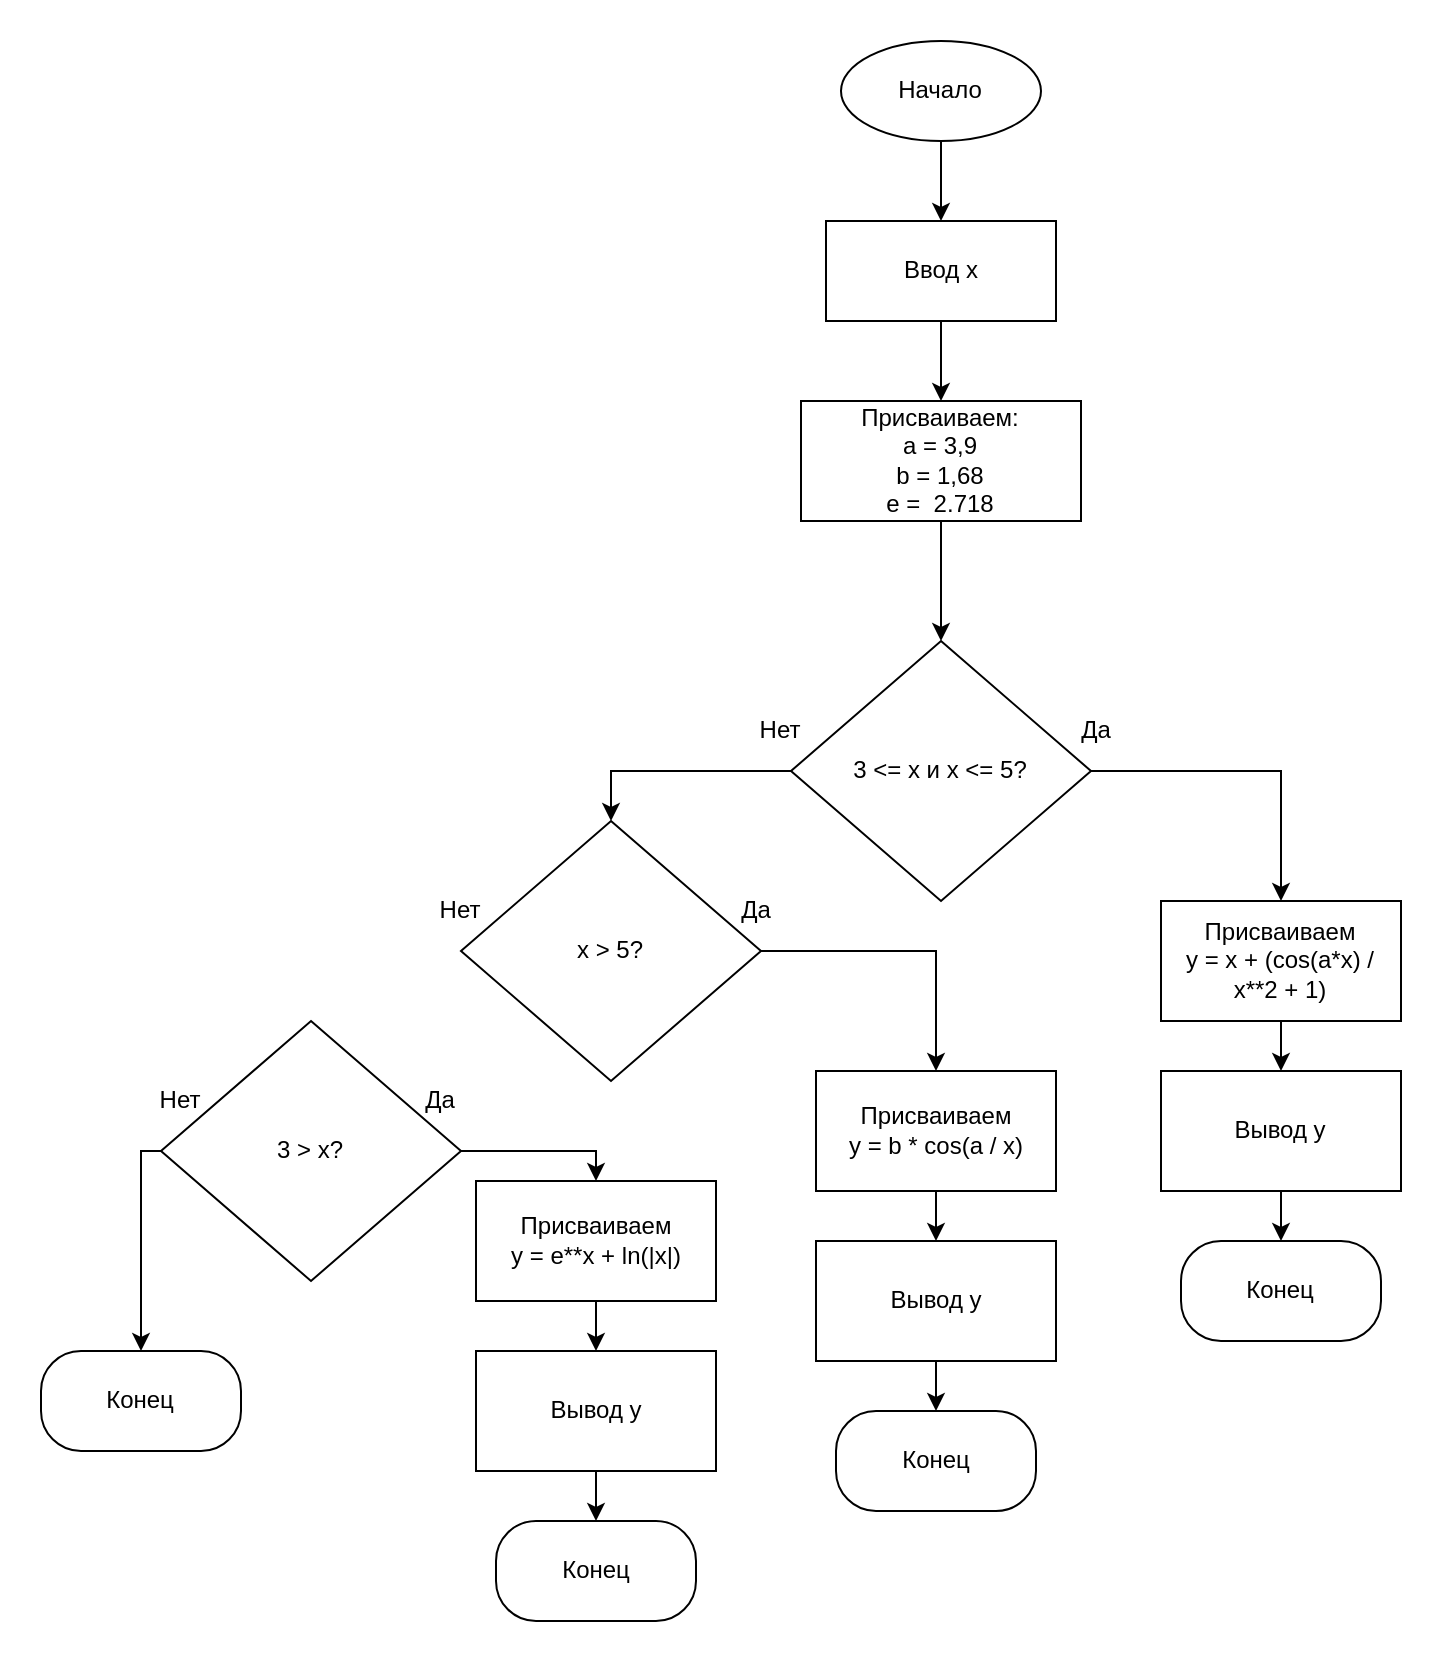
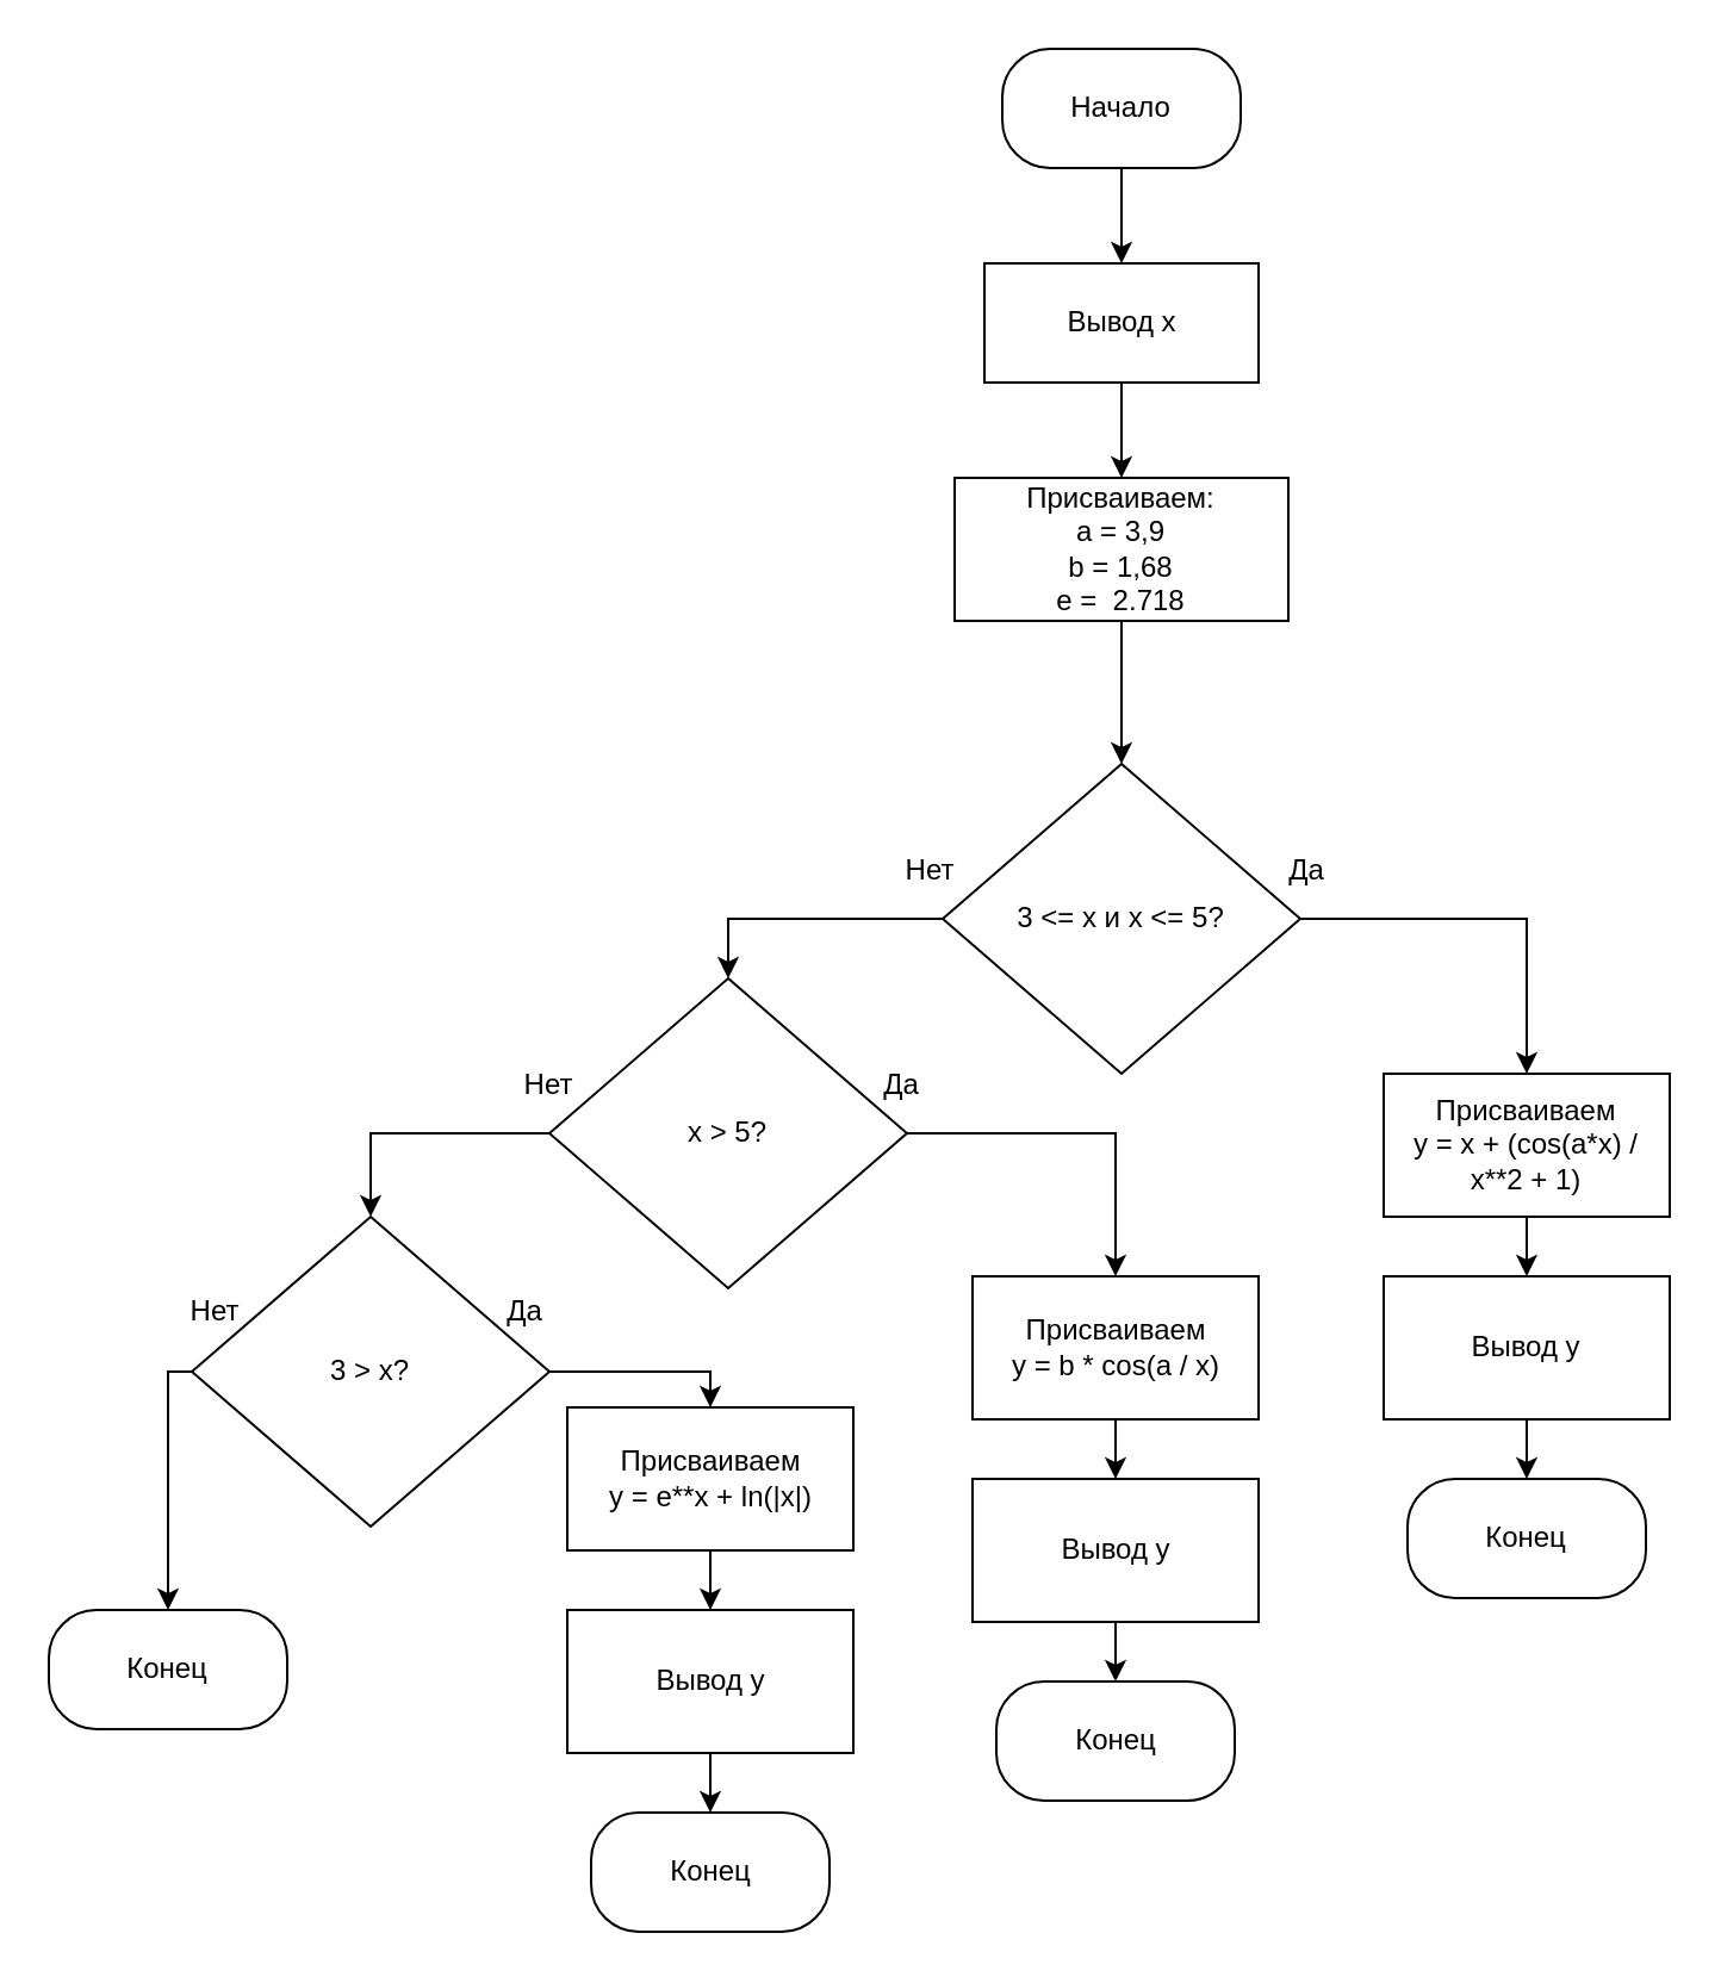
- <mxCell id="3" value="Начало" style="ellipse;whiteSpace=wrap;html=1;arcSize=40;" vertex="1" parent="1"><mxGeometry x="420" y="20" width="100" height="50" as="geometry" /></mxCell>
+ <mxCell id="3" value="Начало" style="rounded=1;whiteSpace=wrap;html=1;arcSize=40;" vertex="1" parent="1"><mxGeometry x="420" y="20" width="100" height="50" as="geometry" /></mxCell>
- <mxCell id="5" value="Ввод x" style="rounded=0;whiteSpace=wrap;html=1;" vertex="1" parent="1"><mxGeometry x="412.5" y="110" width="115" height="50" as="geometry" /></mxCell>
+ <mxCell id="5" value="Вывод x" style="rounded=0;whiteSpace=wrap;html=1;" vertex="1" parent="1"><mxGeometry x="412.5" y="110" width="115" height="50" as="geometry" /></mxCell>
+ <mxCell id="17" style="edgeStyle=orthogonalEdgeStyle;rounded=0;orthogonalLoop=1;jettySize=auto;html=1;exitX=0;exitY=0.5;exitDx=0;exitDy=0;entryX=0.5;entryY=0;entryDx=0;entryDy=0;" edge="1" parent="1" source="18" target="26"><mxGeometry relative="1" as="geometry" /></mxCell>
